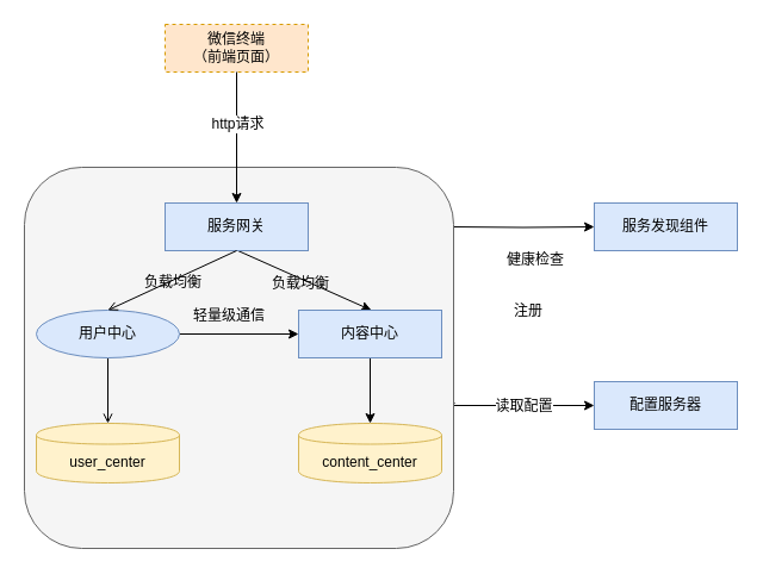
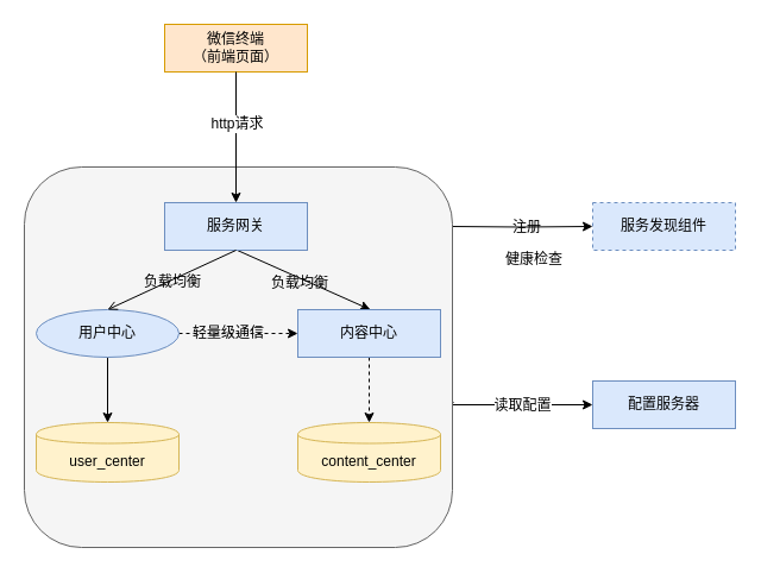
- <mxCell id="2" value="微信终端&lt;br&gt;（前端页面）&lt;br&gt;" style="rounded=0;whiteSpace=wrap;html=1;fillColor=#ffe6cc;strokeColor=#d79b00;dashed=1;" vertex="1" parent="1"><mxGeometry x="138" y="20" width="120" height="40" as="geometry" /></mxCell>
+ <mxCell id="2" value="微信终端&lt;br&gt;（前端页面）&lt;br&gt;" style="rounded=0;whiteSpace=wrap;html=1;fillColor=#ffe6cc;strokeColor=#d79b00;" vertex="1" parent="1"><mxGeometry x="138" y="20" width="120" height="40" as="geometry" /></mxCell>
- <mxCell id="16" value="服务发现组件" style="rounded=0;whiteSpace=wrap;html=1;fillColor=#dae8fc;strokeColor=#6c8ebf;" vertex="1" parent="1"><mxGeometry x="498" y="170" width="120" height="40" as="geometry" /></mxCell>
+ <mxCell id="16" value="服务发现组件" style="rounded=0;whiteSpace=wrap;html=1;fillColor=#dae8fc;strokeColor=#6c8ebf;dashed=1;" vertex="1" parent="1"><mxGeometry x="498" y="170" width="120" height="40" as="geometry" /></mxCell>
- <mxCell id="18" value="注册" style="text;html=1;" vertex="1" parent="1"><mxGeometry x="429" y="247" width="50" height="30" as="geometry" /></mxCell>
+ <mxCell id="18" value="注册" style="text;html=1;" vertex="1" parent="1"><mxGeometry x="429" y="177" width="50" height="30" as="geometry" /></mxCell>
- <mxCell id="25" value="轻量级通信" style="text;html=1;resizable=0;points=[];autosize=1;align=left;verticalAlign=top;spacingTop=-4;" vertex="1" parent="1"><mxGeometry x="160" y="255" width="80" height="20" as="geometry" /></mxCell>
+ <mxCell id="25" value="轻量级通信" style="text;html=1;resizable=0;points=[];autosize=1;align=left;verticalAlign=top;spacingTop=-4;" vertex="1" parent="1"><mxGeometry x="160" y="270" width="80" height="20" as="geometry" /></mxCell>
- <mxCell id="9" style="edgeStyle=orthogonalEdgeStyle;rounded=0;orthogonalLoop=1;jettySize=auto;html=1;exitX=1;exitY=0.5;exitDx=0;exitDy=0;entryX=0;entryY=0.5;entryDx=0;entryDy=0;" edge="1" parent="1" source="11" target="13"><mxGeometry relative="1" as="geometry" /></mxCell>
+ <mxCell id="9" style="edgeStyle=orthogonalEdgeStyle;rounded=0;orthogonalLoop=1;jettySize=auto;html=1;exitX=1;exitY=0.5;exitDx=0;exitDy=0;entryX=0;entryY=0.5;entryDx=0;entryDy=0;dashed=1;" edge="1" parent="1" source="11" target="13"><mxGeometry relative="1" as="geometry" /></mxCell>
- <mxCell id="12" style="edgeStyle=orthogonalEdgeStyle;rounded=0;orthogonalLoop=1;jettySize=auto;html=1;exitX=0.5;exitY=1;exitDx=0;exitDy=0;entryX=0.5;entryY=0;entryDx=0;entryDy=0;" edge="1" parent="1" source="13" target="15"><mxGeometry relative="1" as="geometry" /></mxCell>
+ <mxCell id="12" style="edgeStyle=orthogonalEdgeStyle;rounded=0;orthogonalLoop=1;jettySize=auto;html=1;exitX=0.5;exitY=1;exitDx=0;exitDy=0;entryX=0.5;entryY=0;entryDx=0;entryDy=0;dashed=1;" edge="1" parent="1" source="13" target="15"><mxGeometry relative="1" as="geometry" /></mxCell>
- <mxCell id="10" style="edgeStyle=orthogonalEdgeStyle;rounded=0;orthogonalLoop=1;jettySize=auto;html=1;exitX=0.5;exitY=1;exitDx=0;exitDy=0;endArrow=open;" edge="1" parent="1" source="11" target="14"><mxGeometry relative="1" as="geometry" /></mxCell>
+ <mxCell id="10" style="edgeStyle=orthogonalEdgeStyle;rounded=0;orthogonalLoop=1;jettySize=auto;html=1;exitX=0.5;exitY=1;exitDx=0;exitDy=0;" edge="1" parent="1" source="11" target="14"><mxGeometry relative="1" as="geometry" /></mxCell>
